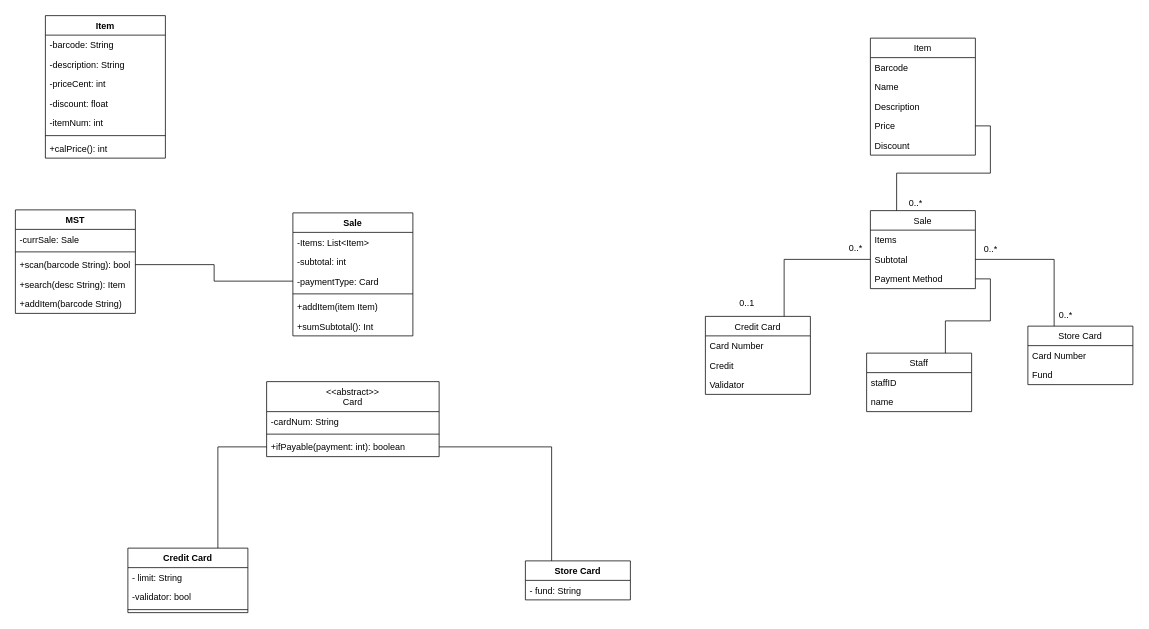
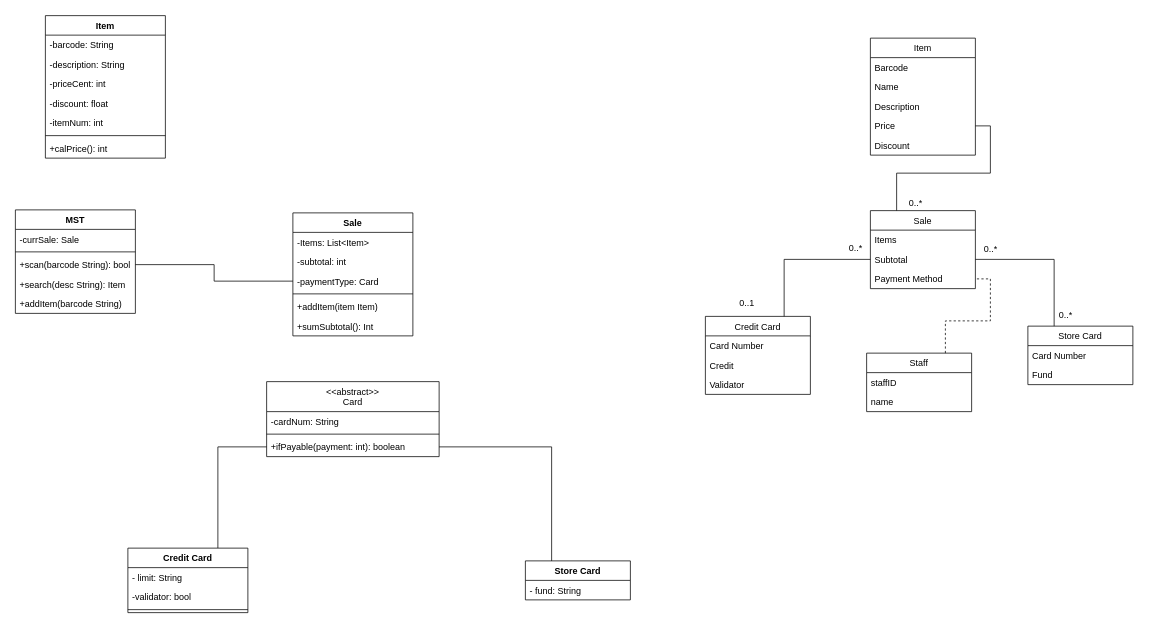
- <mxCell id="27" style="edgeStyle=orthogonalEdgeStyle;rounded=0;orthogonalLoop=1;jettySize=auto;html=1;exitX=0.75;exitY=0;exitDx=0;exitDy=0;entryX=1;entryY=0.5;entryDx=0;entryDy=0;startArrow=none;startFill=0;endArrow=none;endFill=0;" edge="1" parent="1" source="28" target="13"><mxGeometry relative="1" as="geometry" /></mxCell>
+ <mxCell id="27" style="edgeStyle=orthogonalEdgeStyle;rounded=0;orthogonalLoop=1;jettySize=auto;html=1;exitX=0.75;exitY=0;exitDx=0;exitDy=0;entryX=1;entryY=0.5;entryDx=0;entryDy=0;startArrow=none;startFill=0;endArrow=none;endFill=0;dashed=1;" edge="1" parent="1" source="28" target="13"><mxGeometry relative="1" as="geometry" /></mxCell>
